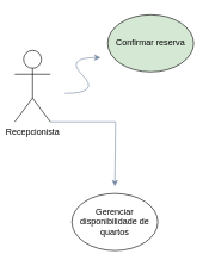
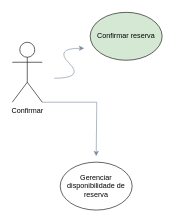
- <mxCell id="3" value="Recepcionista" style="shape=umlActor;verticalLabelPosition=bottom;verticalAlign=top;html=1;outlineConnect=0;" vertex="1" parent="1"><mxGeometry x="20" y="70" width="50" height="100" as="geometry" /></mxCell>
+ <mxCell id="3" value="Confirmar" style="shape=umlActor;verticalLabelPosition=bottom;verticalAlign=top;html=1;outlineConnect=0;" vertex="1" parent="1"><mxGeometry x="20" y="70" width="50" height="100" as="geometry" /></mxCell>
- <mxCell id="6" value="Gerenciar disponibilidade de quartos" style="ellipse;whiteSpace=wrap;html=1;" vertex="1" parent="1"><mxGeometry x="100" y="270" width="120" height="80" as="geometry" /></mxCell>
+ <mxCell id="6" value="Gerenciar disponibilidade de reserva" style="ellipse;whiteSpace=wrap;html=1;" vertex="1" parent="1"><mxGeometry x="100" y="270" width="120" height="80" as="geometry" /></mxCell>
